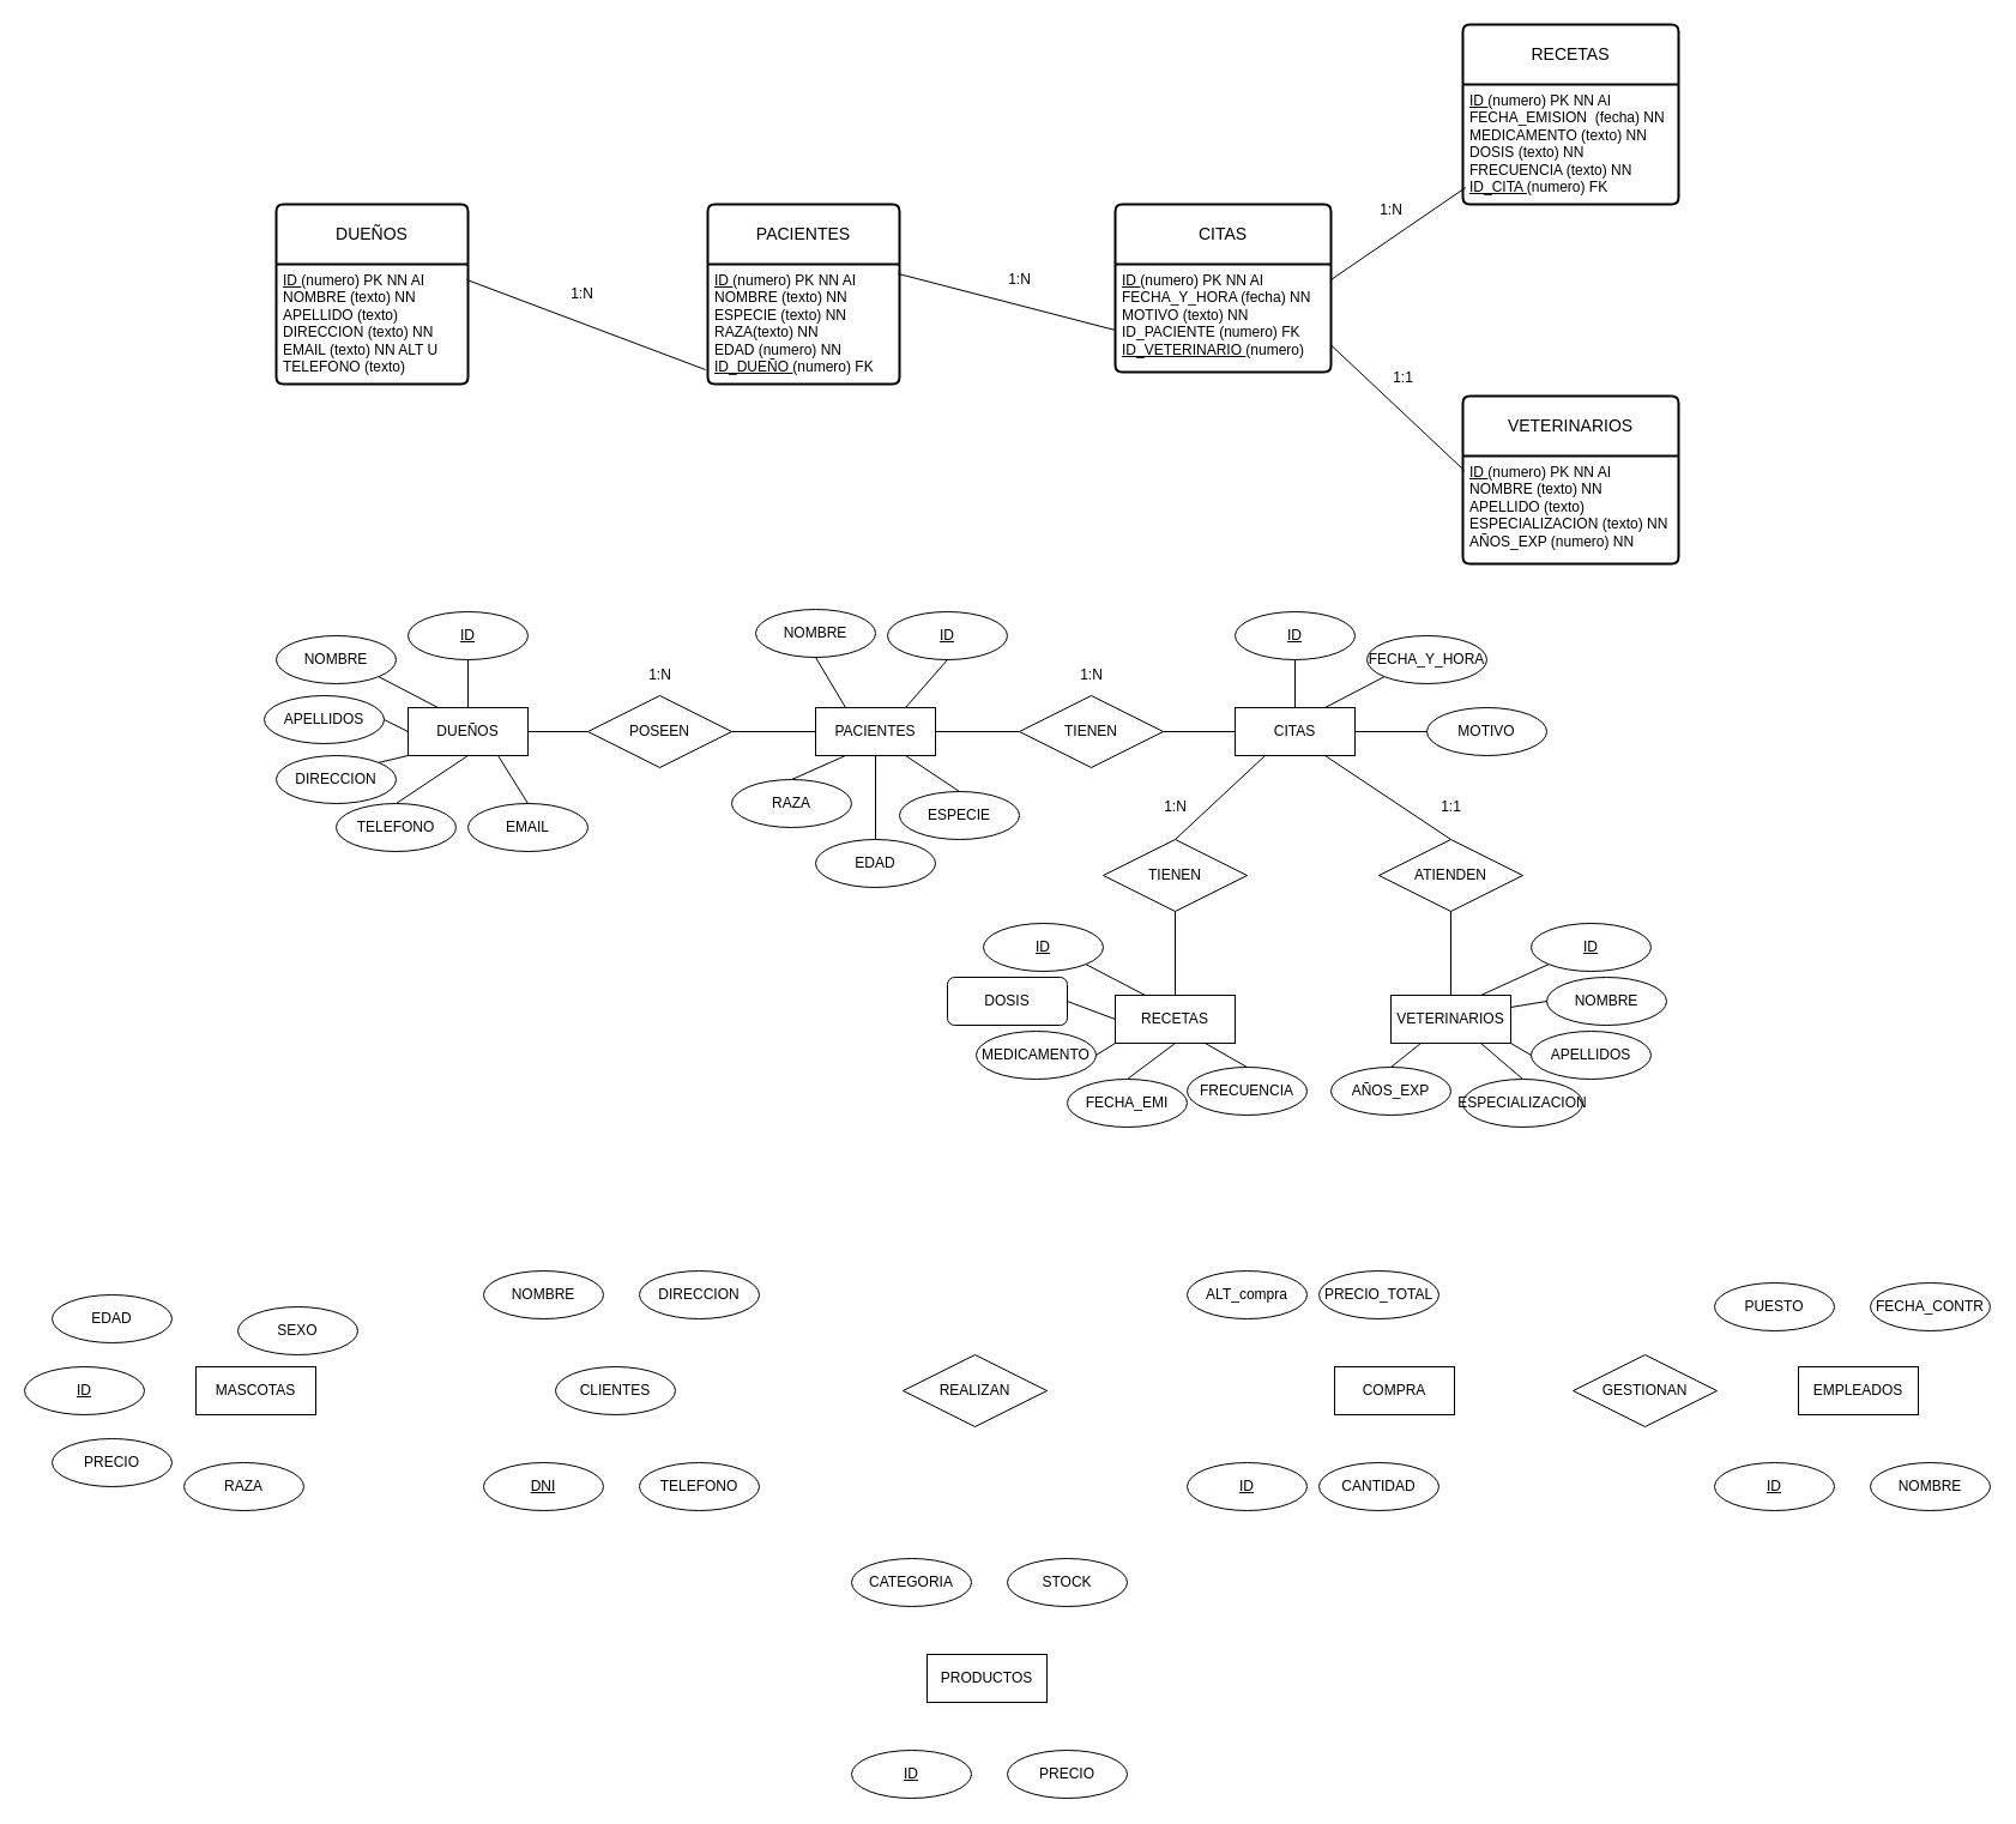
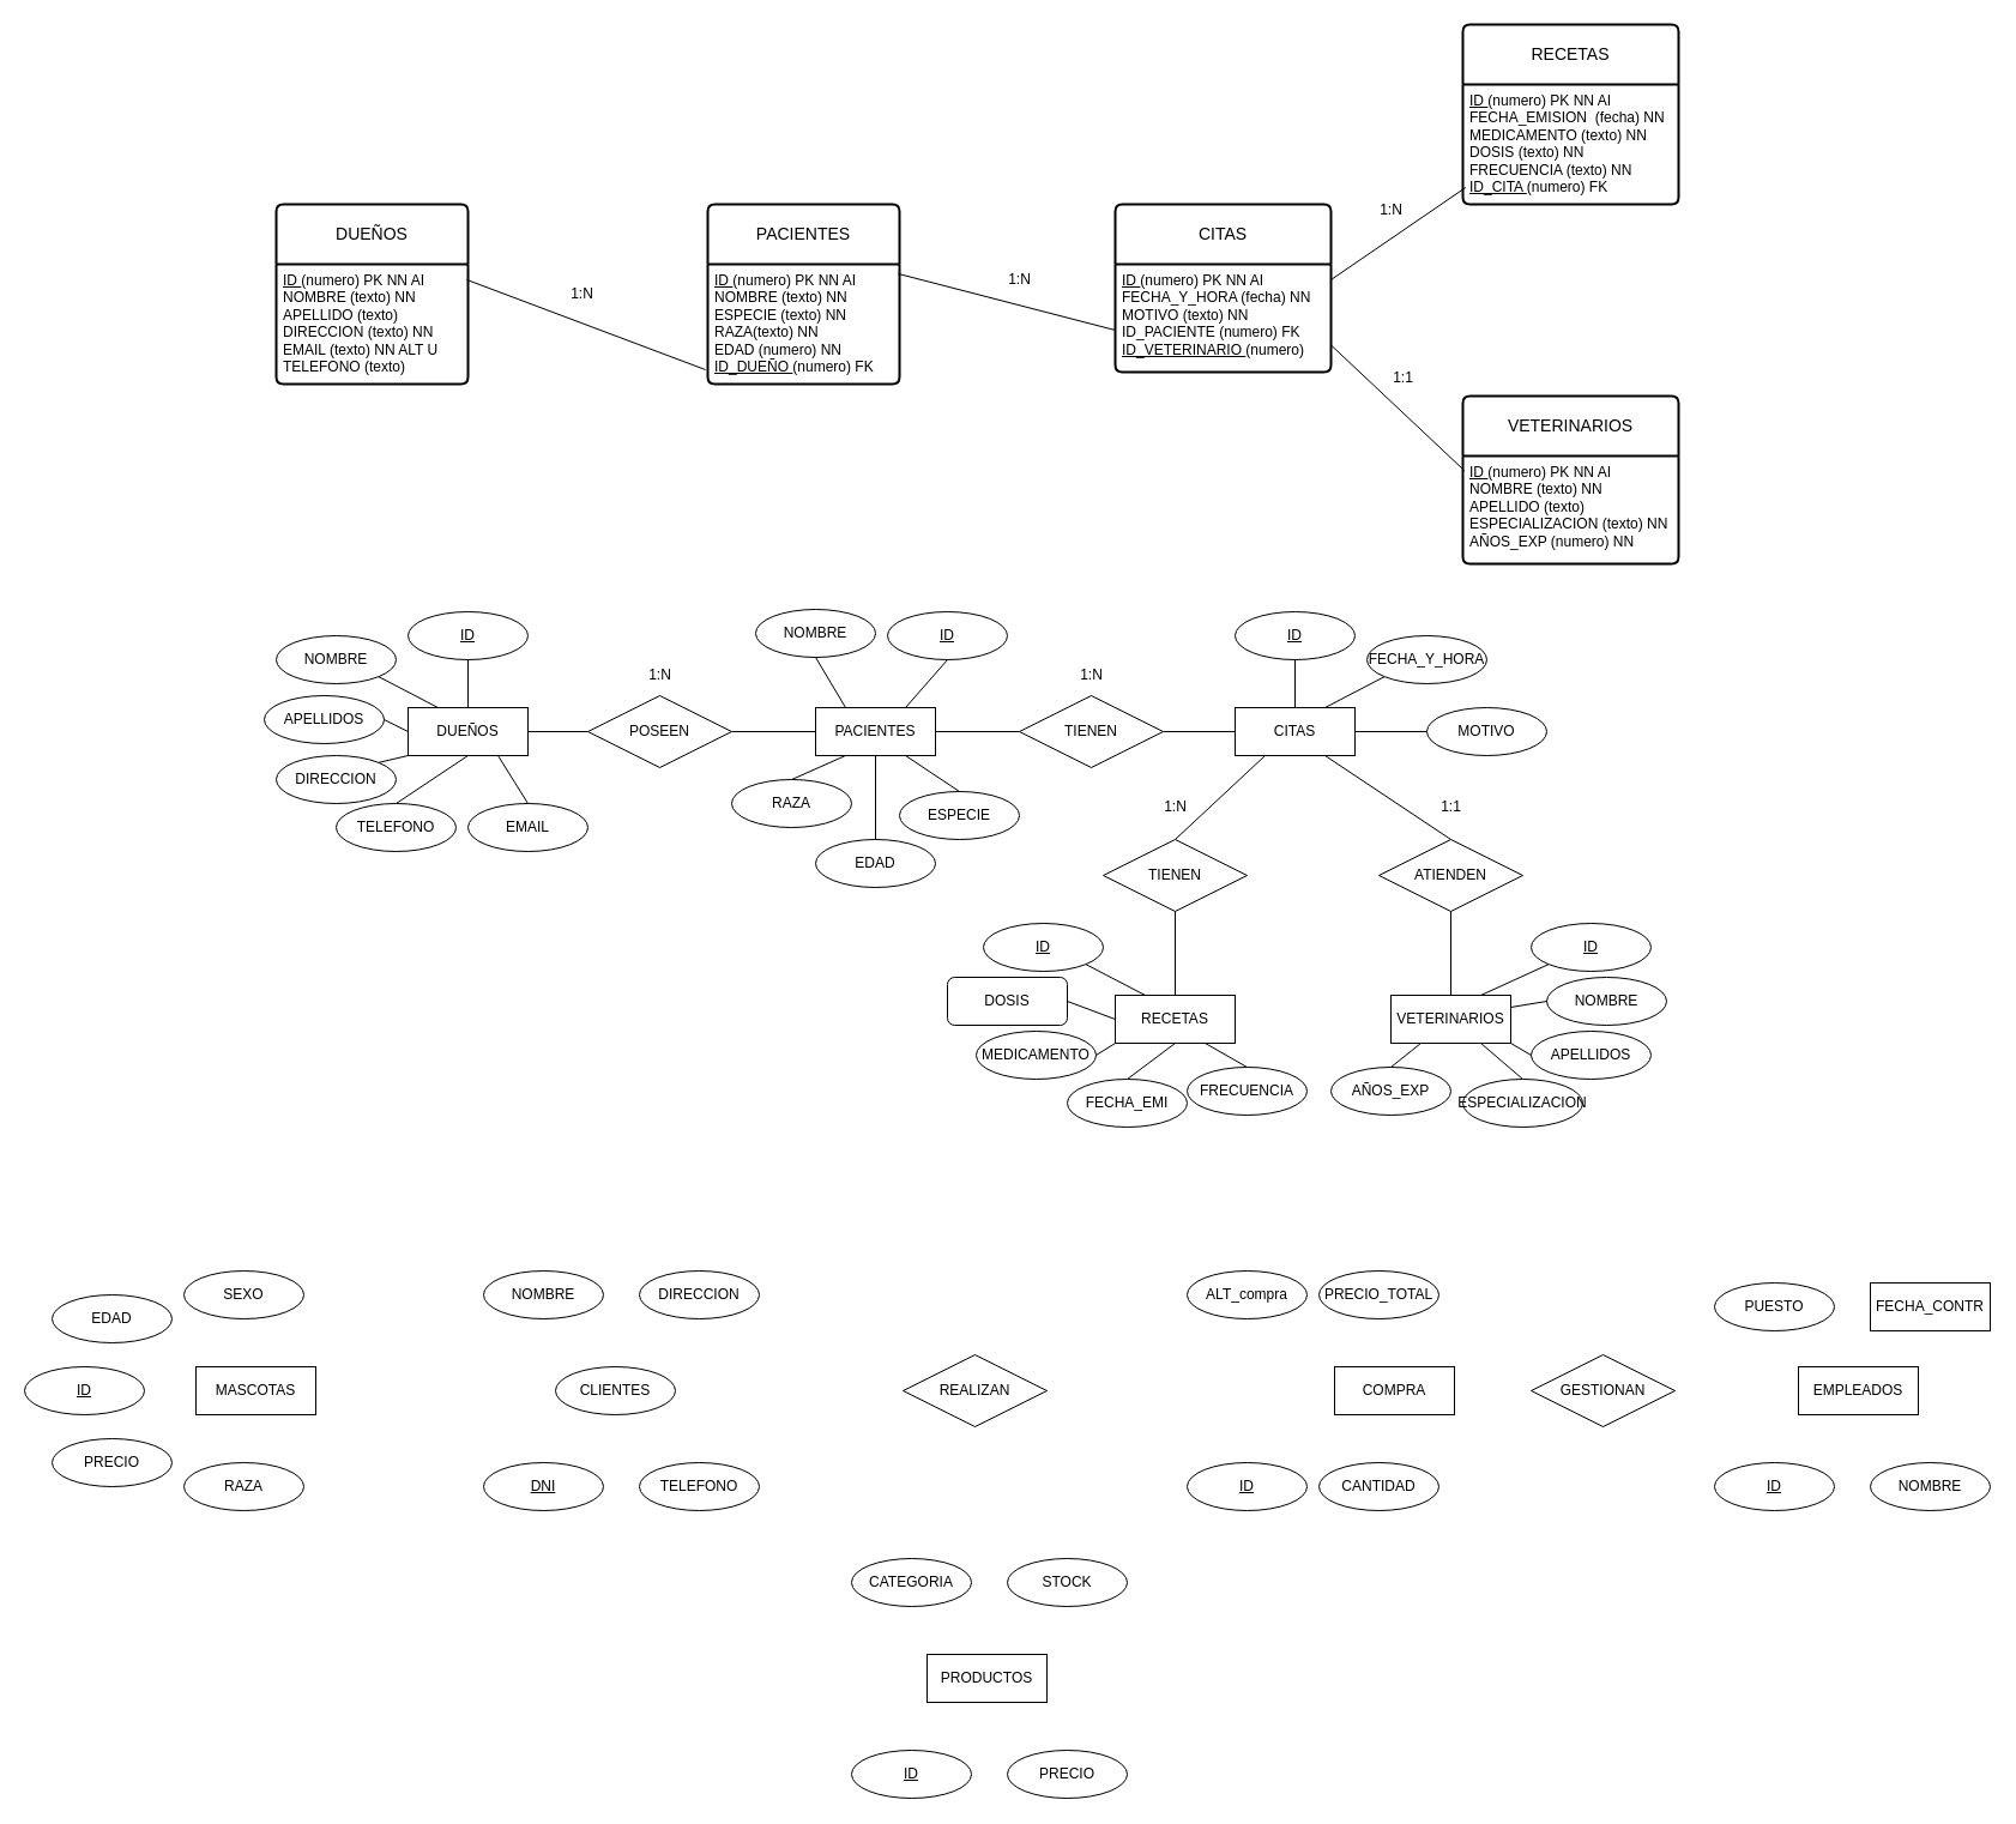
- <mxCell id="114" value="FECHA_CONTR" style="ellipse;whiteSpace=wrap;html=1;align=center;" vertex="1" parent="1"><mxGeometry x="1560" y="1070" width="100" height="40" as="geometry" /></mxCell>
+ <mxCell id="114" value="FECHA_CONTR" style="whiteSpace=wrap;html=1;align=center;rounded=0;" vertex="1" parent="1"><mxGeometry x="1560" y="1070" width="100" height="40" as="geometry" /></mxCell>
- <mxCell id="95" value="SEXO" style="ellipse;whiteSpace=wrap;html=1;align=center;" vertex="1" parent="1"><mxGeometry x="198" y="1090" width="100" height="40" as="geometry" /></mxCell>
+ <mxCell id="95" value="SEXO" style="ellipse;whiteSpace=wrap;html=1;align=center;" vertex="1" parent="1"><mxGeometry x="153" y="1060" width="100" height="40" as="geometry" /></mxCell>
- <mxCell id="115" value="GESTIONAN" style="shape=rhombus;perimeter=rhombusPerimeter;whiteSpace=wrap;html=1;align=center;" vertex="1" parent="1"><mxGeometry x="1312" y="1130" width="120" height="60" as="geometry" /></mxCell>
+ <mxCell id="115" value="GESTIONAN" style="shape=rhombus;perimeter=rhombusPerimeter;whiteSpace=wrap;html=1;align=center;" vertex="1" parent="1"><mxGeometry x="1277" y="1130" width="120" height="60" as="geometry" /></mxCell>
